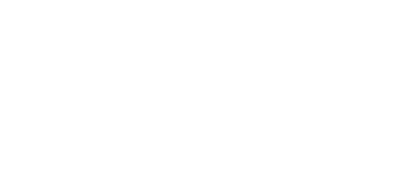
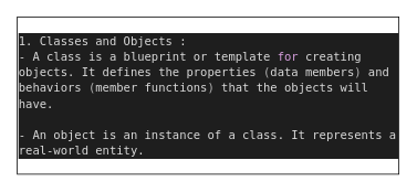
+ <mxCell id="2" value="&lt;div style=&quot;color: rgb(218, 218, 218); background-color: rgb(30, 30, 30); font-family: &amp;quot;Droid Sans Mono&amp;quot;, &amp;quot;monospace&amp;quot;, monospace; font-size: 14px; line-height: 19px;&quot;&gt;&lt;div&gt;1. Classes and Objects :&lt;/div&gt;&lt;div&gt;- A class is a blueprint or template &lt;span style=&quot;color: #d8a0df;&quot;&gt;for&lt;/span&gt; creating objects. It defines the properties &lt;span style=&quot;color: #b4b4b4;&quot;&gt;(&lt;/span&gt;data members&lt;span style=&quot;color: #b4b4b4;&quot;&gt;)&lt;/span&gt; and behaviors &lt;span style=&quot;color: #b4b4b4;&quot;&gt;(&lt;/span&gt;member functions&lt;span style=&quot;color: #b4b4b4;&quot;&gt;)&lt;/span&gt; that the objects will have.&lt;/div&gt;&lt;br&gt;&lt;div&gt;- An object is an instance of a class. It represents a real-world entity.&lt;/div&gt;&lt;/div&gt;" style="rounded=0;whiteSpace=wrap;html=1;align=left;" vertex="1" parent="1"><mxGeometry x="20" y="20" width="460" height="190" as="geometry" /></mxCell>
